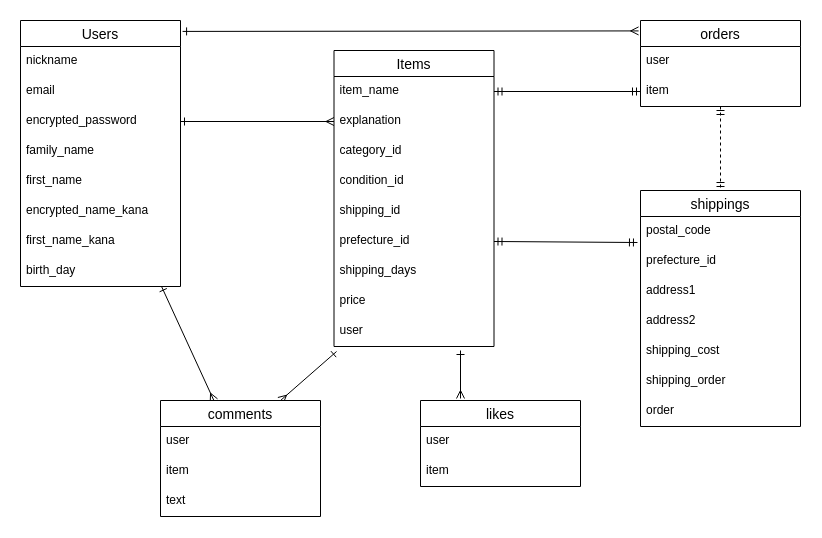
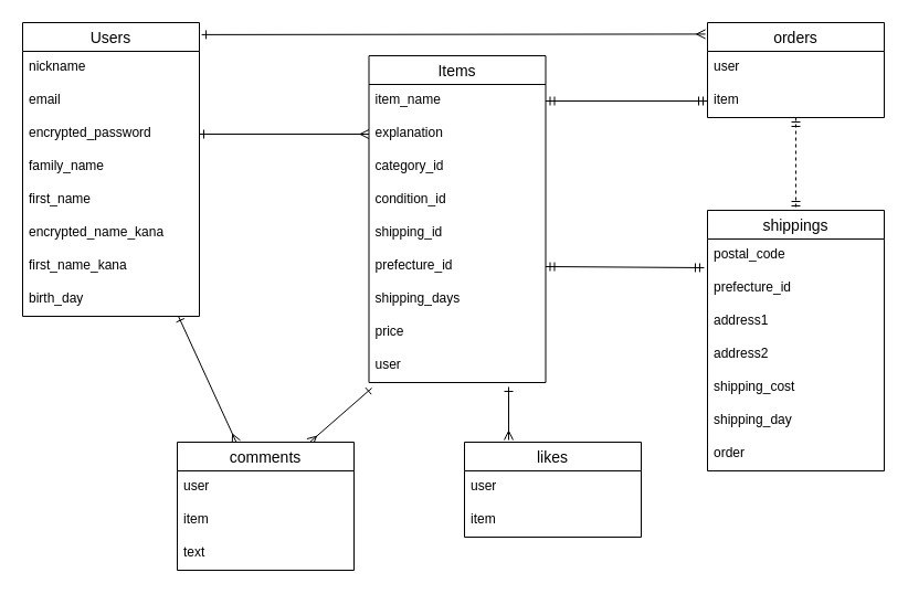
- <mxCell id="44" value="shipping_order" style="text;strokeColor=none;fillColor=none;spacingLeft=4;spacingRight=4;overflow=hidden;rotatable=0;points=[[0,0.5],[1,0.5]];portConstraint=eastwest;fontSize=12;" vertex="1" parent="38"><mxGeometry y="176" width="160" height="30" as="geometry" /></mxCell>
+ <mxCell id="44" value="shipping_day" style="text;strokeColor=none;fillColor=none;spacingLeft=4;spacingRight=4;overflow=hidden;rotatable=0;points=[[0,0.5],[1,0.5]];portConstraint=eastwest;fontSize=12;" vertex="1" parent="38"><mxGeometry y="176" width="160" height="30" as="geometry" /></mxCell>
